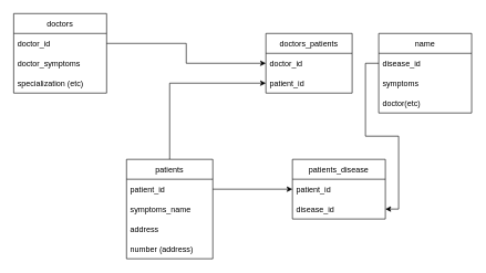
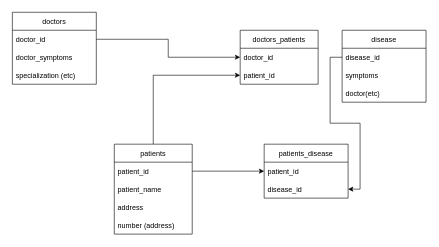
- <mxCell id="20" value="name" style="swimlane;fontStyle=0;childLayout=stackLayout;horizontal=1;startSize=30;horizontalStack=0;resizeParent=1;resizeParentMax=0;resizeLast=0;collapsible=1;marginBottom=0;" vertex="1" parent="1"><mxGeometry x="570" y="50" width="140" height="120" as="geometry" /></mxCell>
+ <mxCell id="20" value="disease" style="swimlane;fontStyle=0;childLayout=stackLayout;horizontal=1;startSize=30;horizontalStack=0;resizeParent=1;resizeParentMax=0;resizeLast=0;collapsible=1;marginBottom=0;" vertex="1" parent="1"><mxGeometry x="570" y="50" width="140" height="120" as="geometry" /></mxCell>
- <mxCell id="8" value="symptoms_name" style="text;strokeColor=none;fillColor=none;align=left;verticalAlign=middle;spacingLeft=4;spacingRight=4;overflow=hidden;points=[[0,0.5],[1,0.5]];portConstraint=eastwest;rotatable=0;" vertex="1" parent="6"><mxGeometry y="60" width="130" height="30" as="geometry" /></mxCell>
+ <mxCell id="8" value="patient_name" style="text;strokeColor=none;fillColor=none;align=left;verticalAlign=middle;spacingLeft=4;spacingRight=4;overflow=hidden;points=[[0,0.5],[1,0.5]];portConstraint=eastwest;rotatable=0;" vertex="1" parent="6"><mxGeometry y="60" width="130" height="30" as="geometry" /></mxCell>
